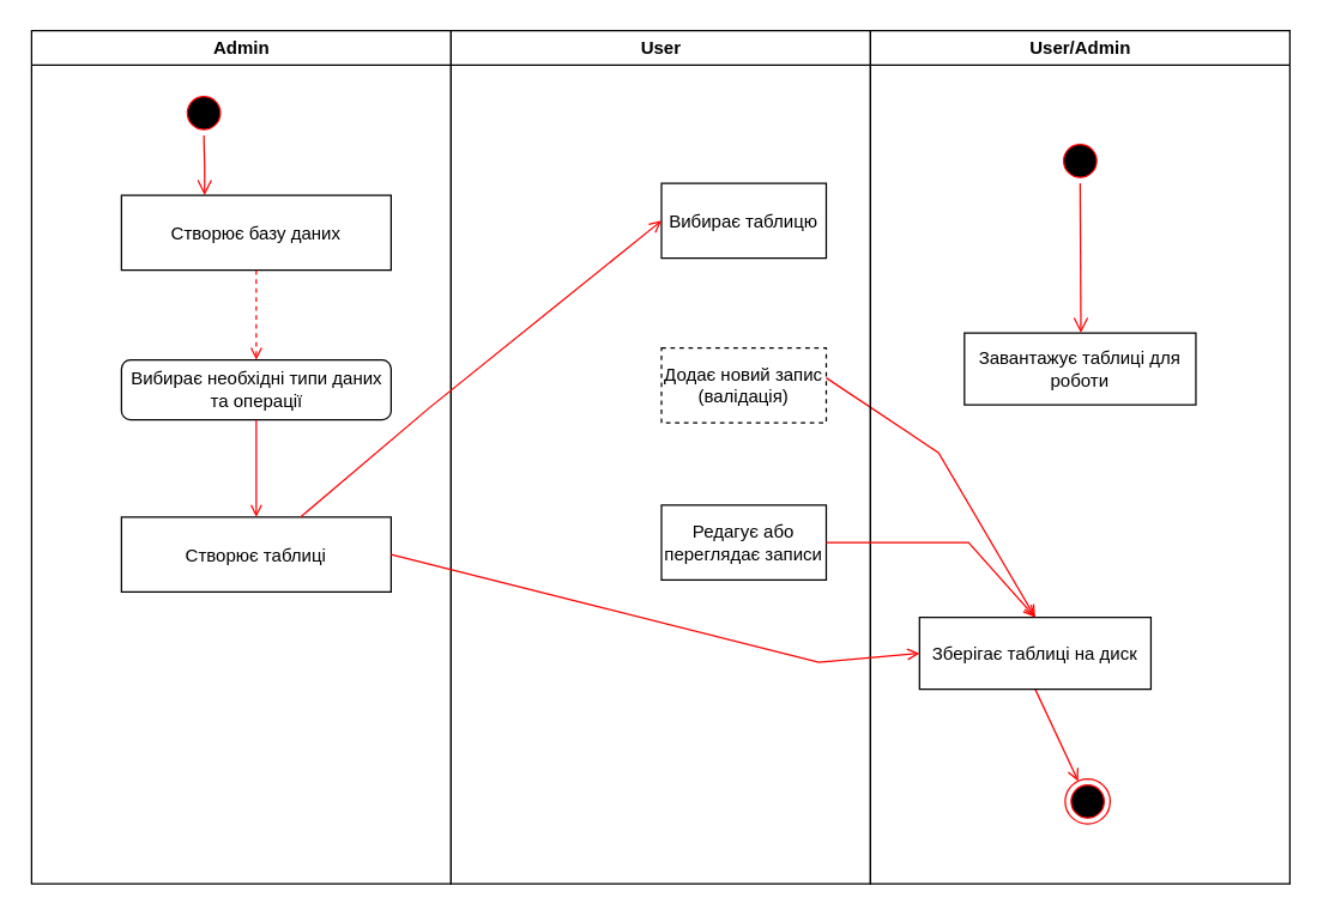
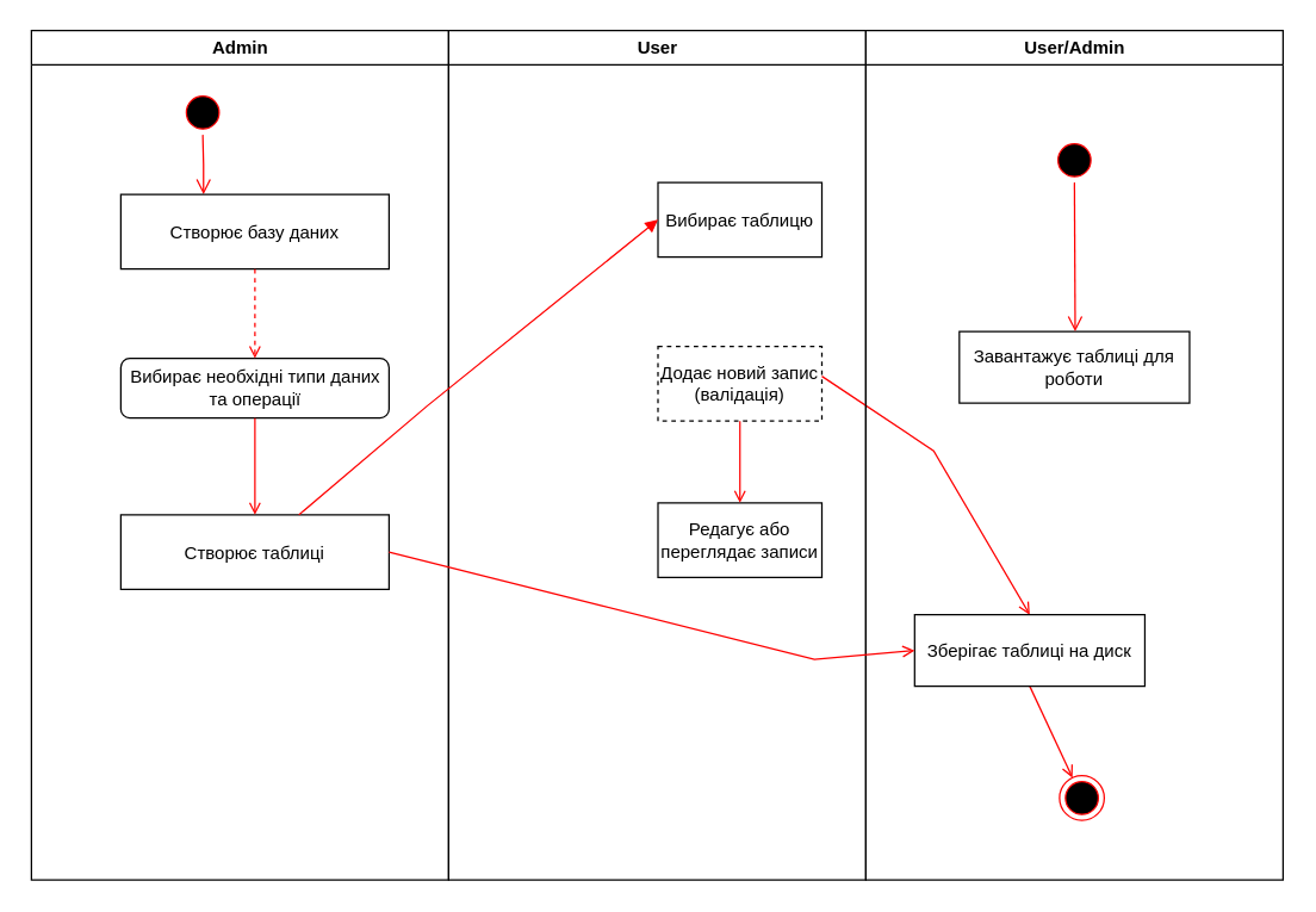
- <mxCell id="23" value="" style="endArrow=open;strokeColor=#FF0000;endFill=1;rounded=0;entryX=0;entryY=0.5;entryDx=0;entryDy=0;" parent="1" source="8" target="11" edge="1"><mxGeometry relative="1" as="geometry"><Array as="points"><mxPoint x="286" y="272" /></Array></mxGeometry></mxCell>
+ <mxCell id="23" value="" style="endArrow=block;strokeColor=#FF0000;endFill=1;rounded=0;entryX=0;entryY=0.5;entryDx=0;entryDy=0;" parent="1" source="8" target="11" edge="1"><mxGeometry relative="1" as="geometry"><Array as="points"><mxPoint x="286" y="272" /></Array></mxGeometry></mxCell>
+ <mxCell id="14" value="" style="endArrow=open;strokeColor=#FF0000;endFill=1;rounded=0" parent="10" source="12" target="13" edge="1"><mxGeometry relative="1" as="geometry" /></mxCell>
- <mxCell id="25" value="" style="endArrow=open;strokeColor=#FF0000;endFill=1;rounded=0;exitX=1;exitY=0.5;exitDx=0;exitDy=0;entryX=0.5;entryY=0;entryDx=0;entryDy=0;" edge="1" parent="1" source="13" target="19"><mxGeometry relative="1" as="geometry"><mxPoint x="556" y="362" as="sourcePoint" /><mxPoint x="943" y="418" as="targetPoint" /><Array as="points"><mxPoint x="646" y="362" /></Array></mxGeometry></mxCell>
